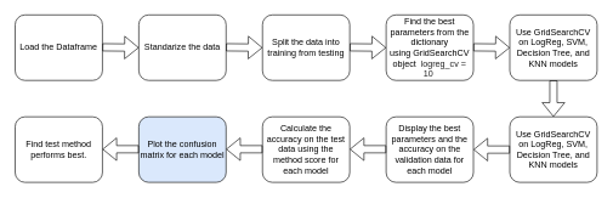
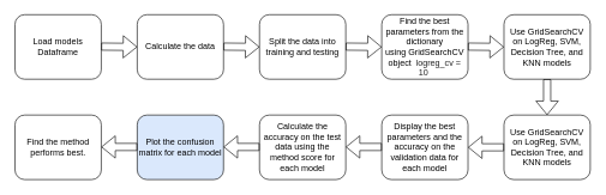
- <mxCell id="2" value="Load the Dataframe" style="rounded=1;whiteSpace=wrap;html=1;" parent="1" vertex="1"><mxGeometry x="20" y="20" width="120" height="90" as="geometry" /></mxCell>
+ <mxCell id="2" value="Load models Dataframe" style="rounded=1;whiteSpace=wrap;html=1;" parent="1" vertex="1"><mxGeometry x="20" y="20" width="120" height="90" as="geometry" /></mxCell>
- <mxCell id="4" value="Standarize the data" style="rounded=1;whiteSpace=wrap;html=1;" parent="1" vertex="1"><mxGeometry x="190" y="20" width="120" height="90" as="geometry" /></mxCell>
+ <mxCell id="4" value="Calculate the data" style="rounded=1;whiteSpace=wrap;html=1;" parent="1" vertex="1"><mxGeometry x="190" y="20" width="120" height="90" as="geometry" /></mxCell>
- <mxCell id="3" value="Split the data into training from testing" style="rounded=1;whiteSpace=wrap;html=1;" parent="1" vertex="1"><mxGeometry x="360" y="20" width="120" height="90" as="geometry" /></mxCell>
+ <mxCell id="3" value="Split the data into training and testing" style="rounded=1;whiteSpace=wrap;html=1;" parent="1" vertex="1"><mxGeometry x="360" y="20" width="120" height="90" as="geometry" /></mxCell>
- <mxCell id="16" value="Find test method performs best." style="rounded=1;whiteSpace=wrap;html=1;" vertex="1" parent="1"><mxGeometry x="20" y="160" width="120" height="90" as="geometry" /></mxCell>
+ <mxCell id="16" value="Find the method performs best." style="rounded=1;whiteSpace=wrap;html=1;" vertex="1" parent="1"><mxGeometry x="20" y="160" width="120" height="90" as="geometry" /></mxCell>
